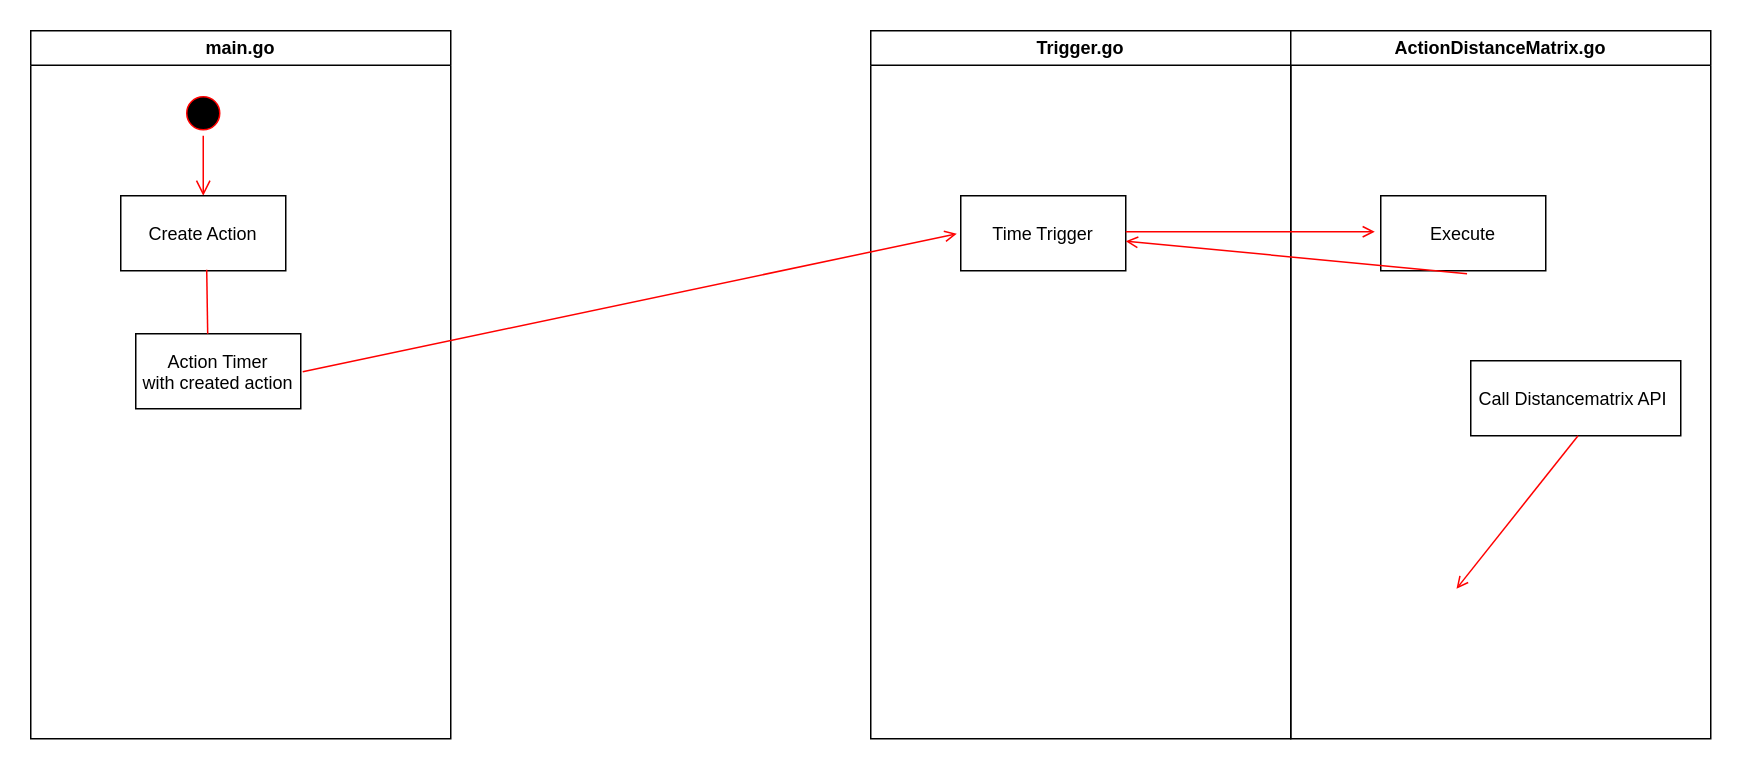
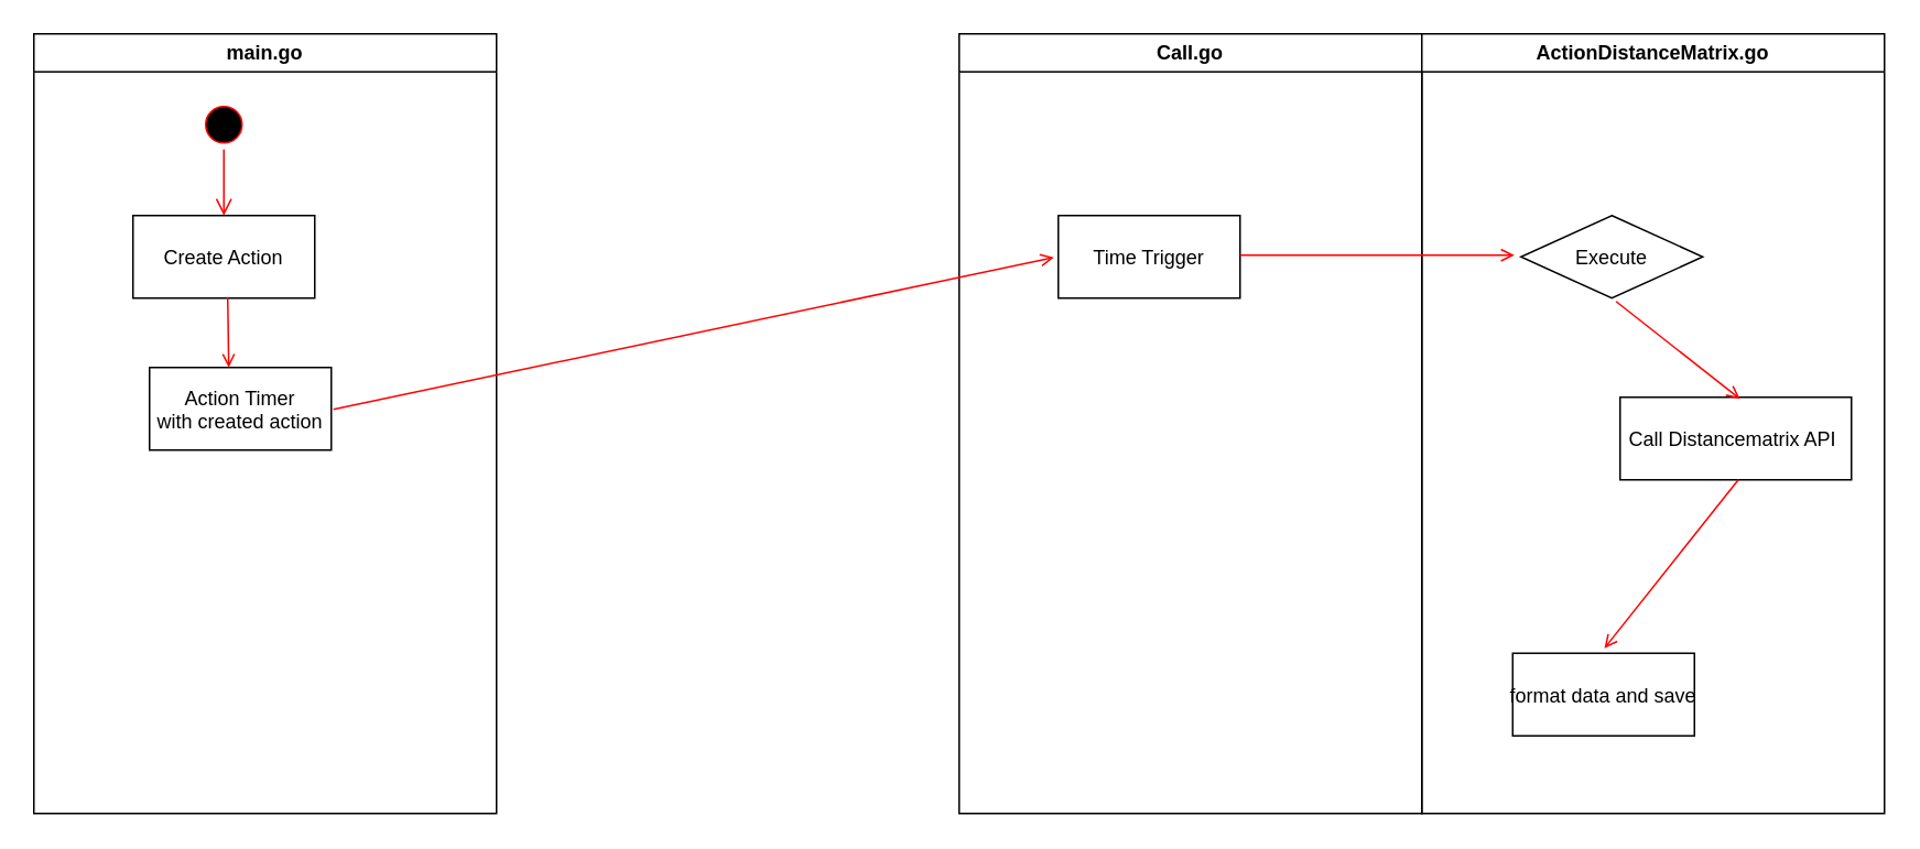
- <mxCell id="2" value="Trigger.go" style="swimlane;whiteSpace=wrap" parent="1" vertex="1"><mxGeometry x="580" y="20" width="280" height="472" as="geometry" /></mxCell>
+ <mxCell id="2" value="Call.go" style="swimlane;whiteSpace=wrap" parent="1" vertex="1"><mxGeometry x="580" y="20" width="280" height="472" as="geometry" /></mxCell>
- <mxCell id="11" value="Execute" style="" vertex="1" parent="10"><mxGeometry x="60" y="110" width="110" height="50" as="geometry" /></mxCell>
+ <mxCell id="11" value="Execute" style="rhombus;" vertex="1" parent="10"><mxGeometry x="60" y="110" width="110" height="50" as="geometry" /></mxCell>
- <mxCell id="13" value="" style="endArrow=open;strokeColor=#FF0000;endFill=1;rounded=0;exitX=0.523;exitY=1.04;exitDx=0;exitDy=0;exitPerimeter=0;" edge="1" parent="10" source="11" target="3"><mxGeometry relative="1" as="geometry"><mxPoint x="120.5" y="212" as="targetPoint" /></mxGeometry></mxCell>
+ <mxCell id="13" value="" style="endArrow=open;strokeColor=#FF0000;endFill=1;rounded=0;exitX=0.523;exitY=1.04;exitDx=0;exitDy=0;exitPerimeter=0;entryX=0.518;entryY=0.02;entryDx=0;entryDy=0;entryPerimeter=0;" edge="1" parent="10" source="11" target="12"><mxGeometry relative="1" as="geometry"><mxPoint x="120.5" y="212" as="targetPoint" /></mxGeometry></mxCell>
- <mxCell id="9" value="" style="endArrow=none;strokeColor=#FF0000;endFill=1;rounded=0;entryX=0.436;entryY=0;entryDx=0;entryDy=0;entryPerimeter=0;exitX=0.521;exitY=0.987;exitDx=0;exitDy=0;exitPerimeter=0;" edge="1" parent="4" source="7" target="8"><mxGeometry relative="1" as="geometry"><mxPoint x="946.04" y="154" as="targetPoint" /><mxPoint x="450" y="135" as="sourcePoint" /></mxGeometry></mxCell>
+ <mxCell id="9" value="" style="endArrow=open;strokeColor=#FF0000;endFill=1;rounded=0;entryX=0.436;entryY=0;entryDx=0;entryDy=0;entryPerimeter=0;exitX=0.521;exitY=0.987;exitDx=0;exitDy=0;exitPerimeter=0;" edge="1" parent="4" source="7" target="8"><mxGeometry relative="1" as="geometry"><mxPoint x="946.04" y="154" as="targetPoint" /><mxPoint x="450" y="135" as="sourcePoint" /></mxGeometry></mxCell>
+ <mxCell id="14" value="format data and save" style="" vertex="1" parent="10"><mxGeometry x="55" y="375" width="110" height="50" as="geometry" /></mxCell>
